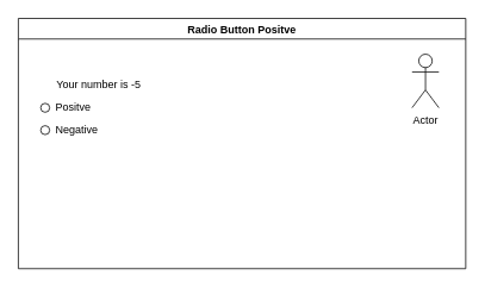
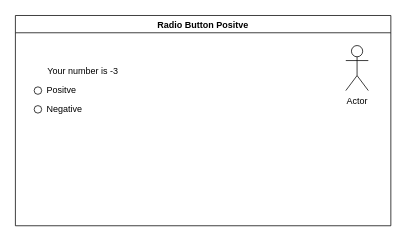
- <mxCell id="4" value="Your number is -5" style="text;html=1;strokeColor=none;fillColor=none;align=center;verticalAlign=middle;whiteSpace=wrap;rounded=0;" vertex="1" parent="2"><mxGeometry x="20" y="60" width="140" height="30" as="geometry" /></mxCell>
+ <mxCell id="4" value="Your number is -3" style="text;html=1;strokeColor=none;fillColor=none;align=center;verticalAlign=middle;whiteSpace=wrap;rounded=0;" vertex="1" parent="2"><mxGeometry x="20" y="60" width="140" height="30" as="geometry" /></mxCell>
